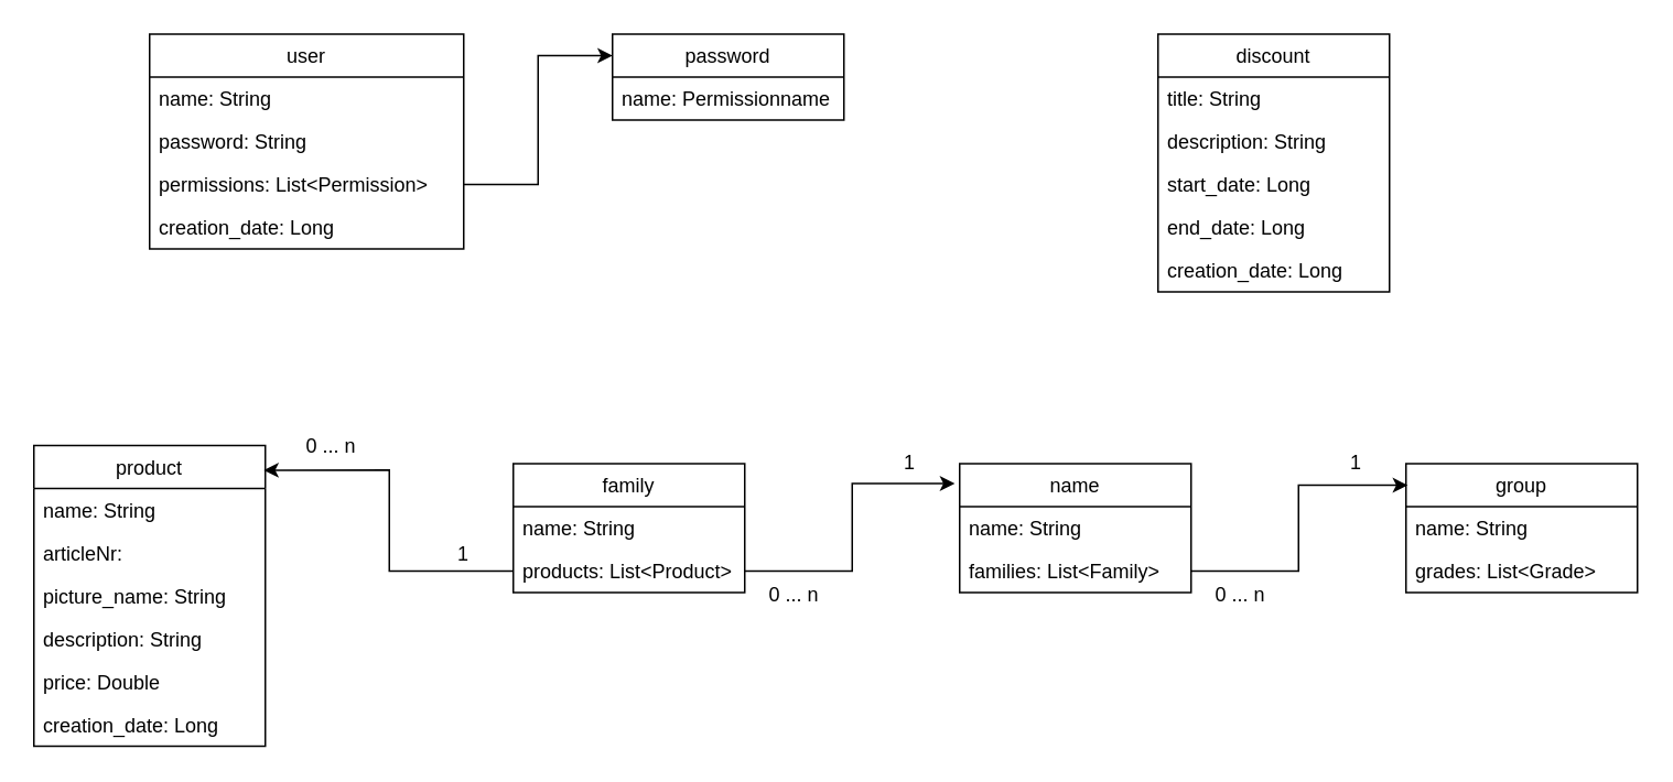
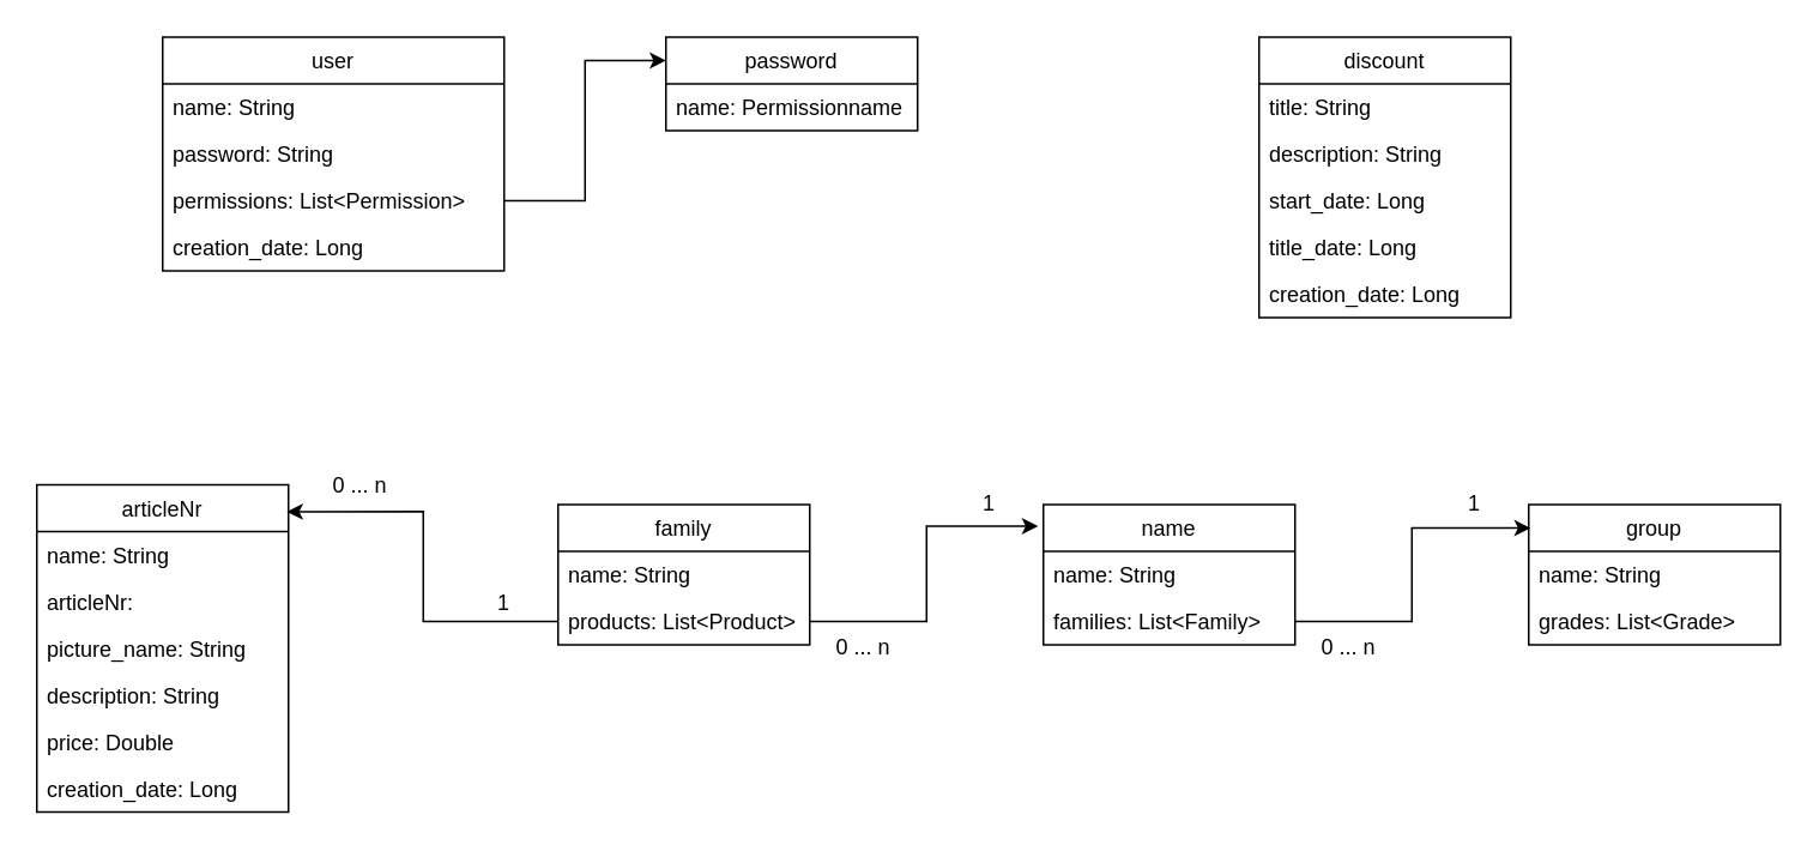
- <mxCell id="15" value="end_date: Long" style="text;strokeColor=none;fillColor=none;align=left;verticalAlign=top;spacingLeft=4;spacingRight=4;overflow=hidden;rotatable=0;points=[[0,0.5],[1,0.5]];portConstraint=eastwest;" vertex="1" parent="11"><mxGeometry y="104" width="140" height="26" as="geometry" /></mxCell>
+ <mxCell id="15" value="title_date: Long" style="text;strokeColor=none;fillColor=none;align=left;verticalAlign=top;spacingLeft=4;spacingRight=4;overflow=hidden;rotatable=0;points=[[0,0.5],[1,0.5]];portConstraint=eastwest;" vertex="1" parent="11"><mxGeometry y="104" width="140" height="26" as="geometry" /></mxCell>
- <mxCell id="31" value="product" style="swimlane;fontStyle=0;childLayout=stackLayout;horizontal=1;startSize=26;fillColor=none;horizontalStack=0;resizeParent=1;resizeParentMax=0;resizeLast=0;collapsible=1;marginBottom=0;" vertex="1" parent="1"><mxGeometry x="20" y="269" width="140" height="182" as="geometry" /></mxCell>
+ <mxCell id="31" value="articleNr" style="swimlane;fontStyle=0;childLayout=stackLayout;horizontal=1;startSize=26;fillColor=none;horizontalStack=0;resizeParent=1;resizeParentMax=0;resizeLast=0;collapsible=1;marginBottom=0;" vertex="1" parent="1"><mxGeometry x="20" y="269" width="140" height="182" as="geometry" /></mxCell>
